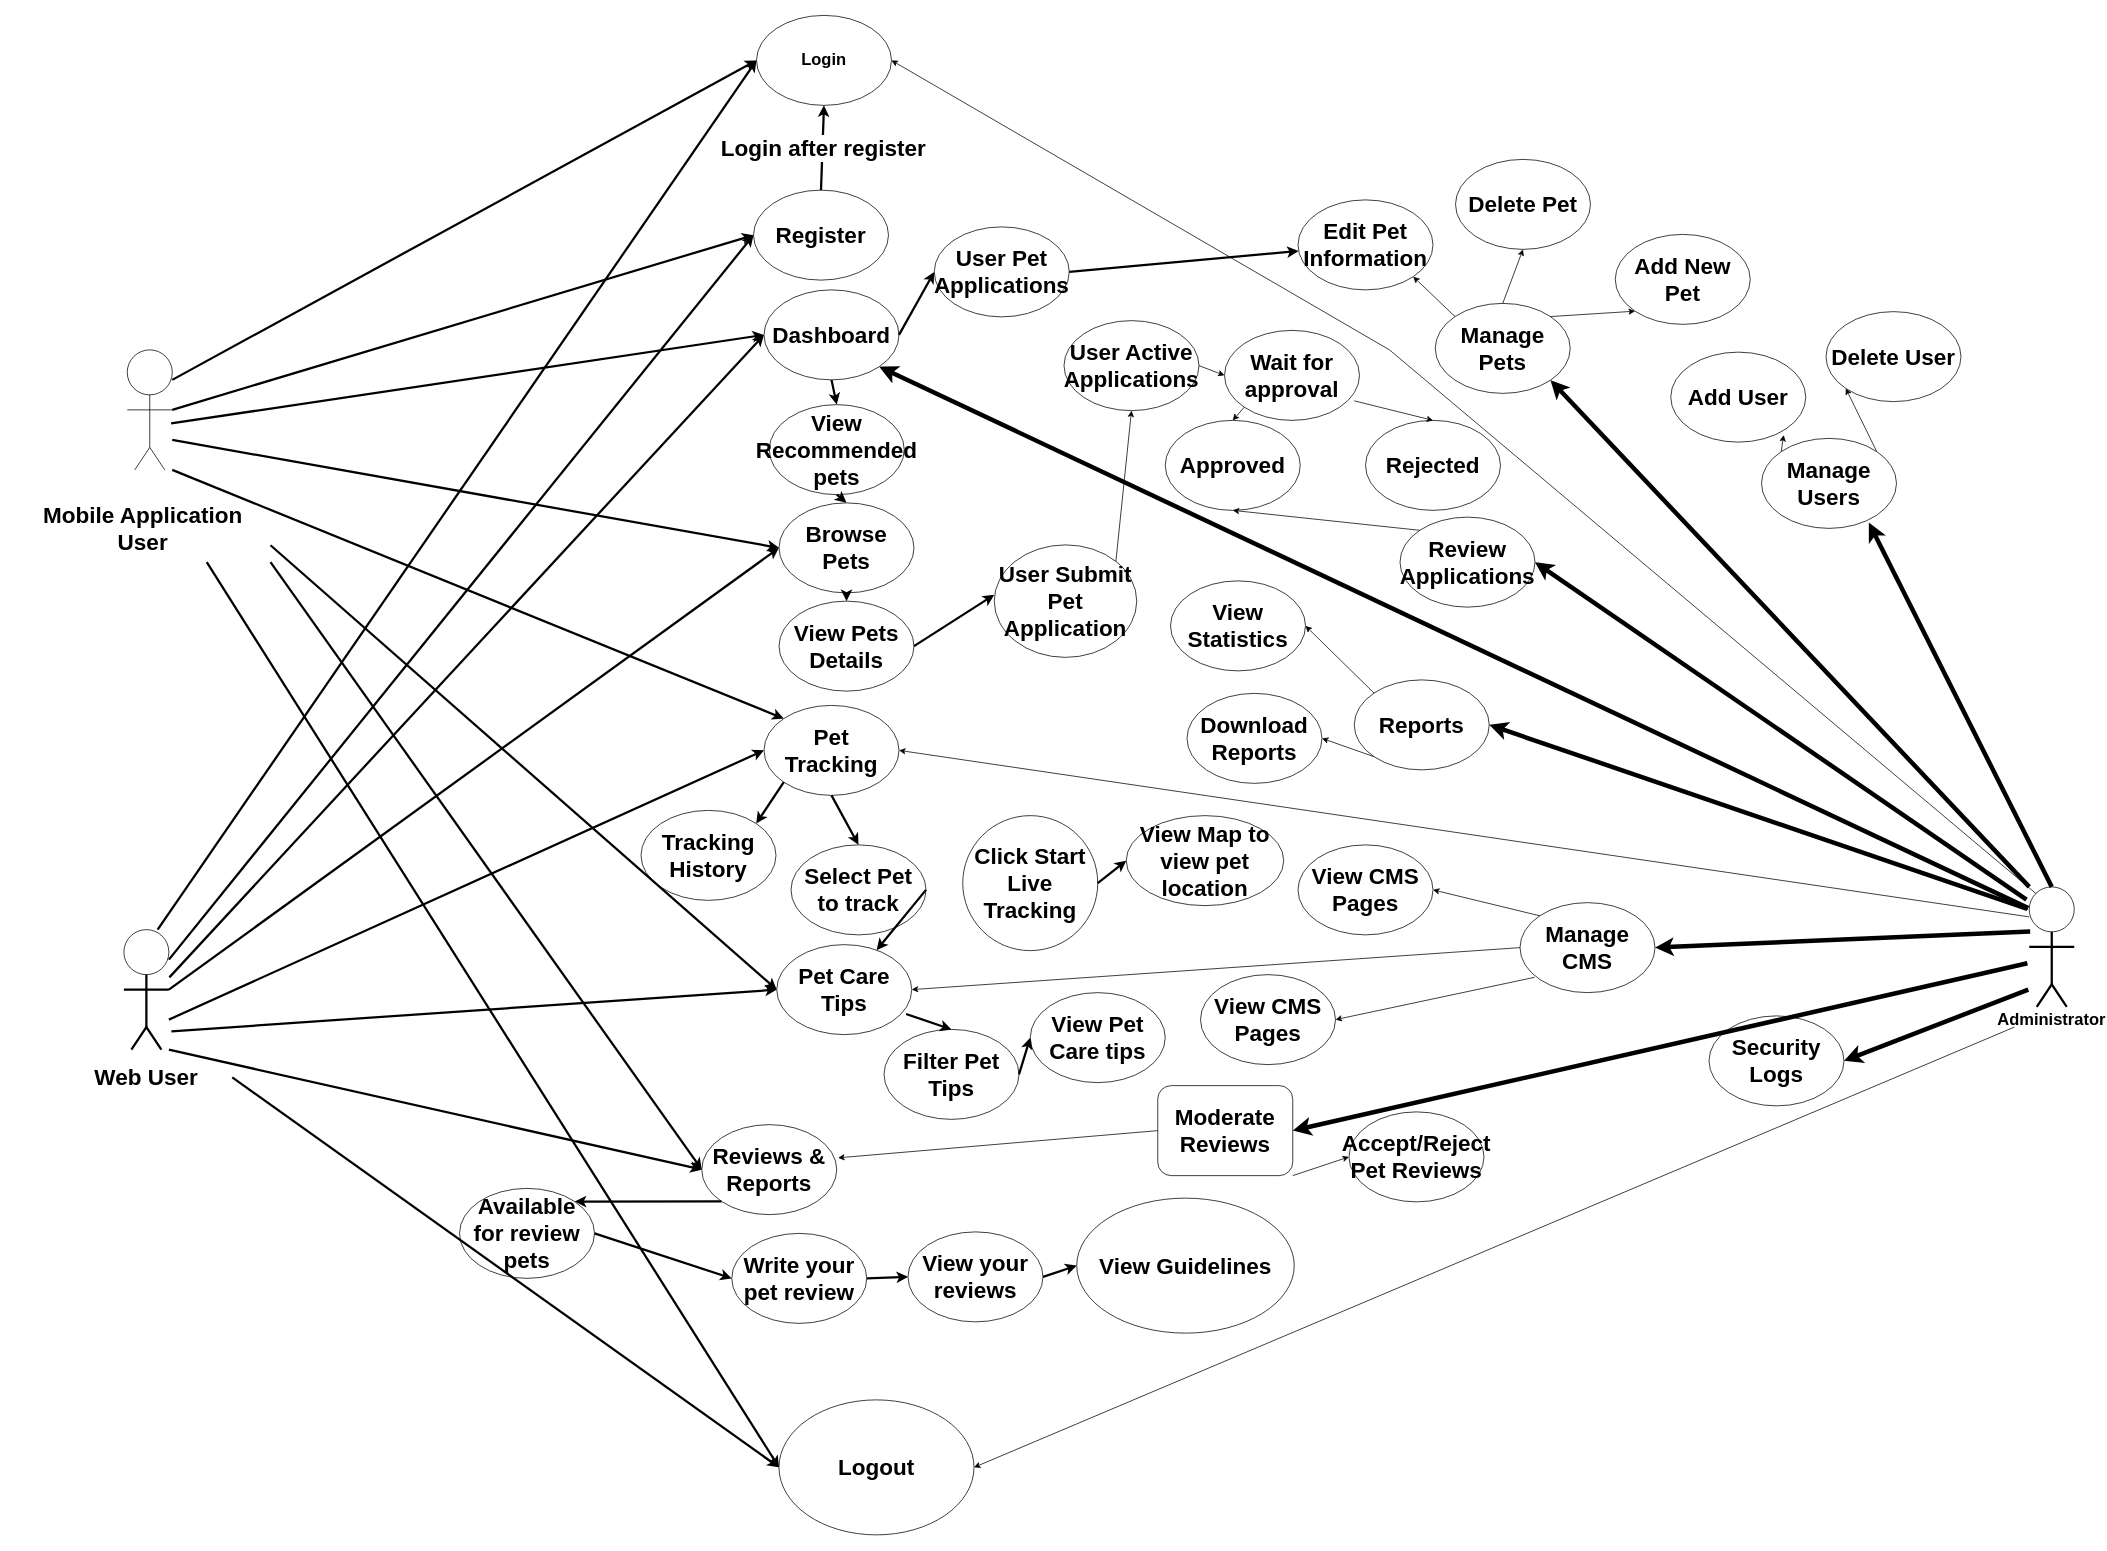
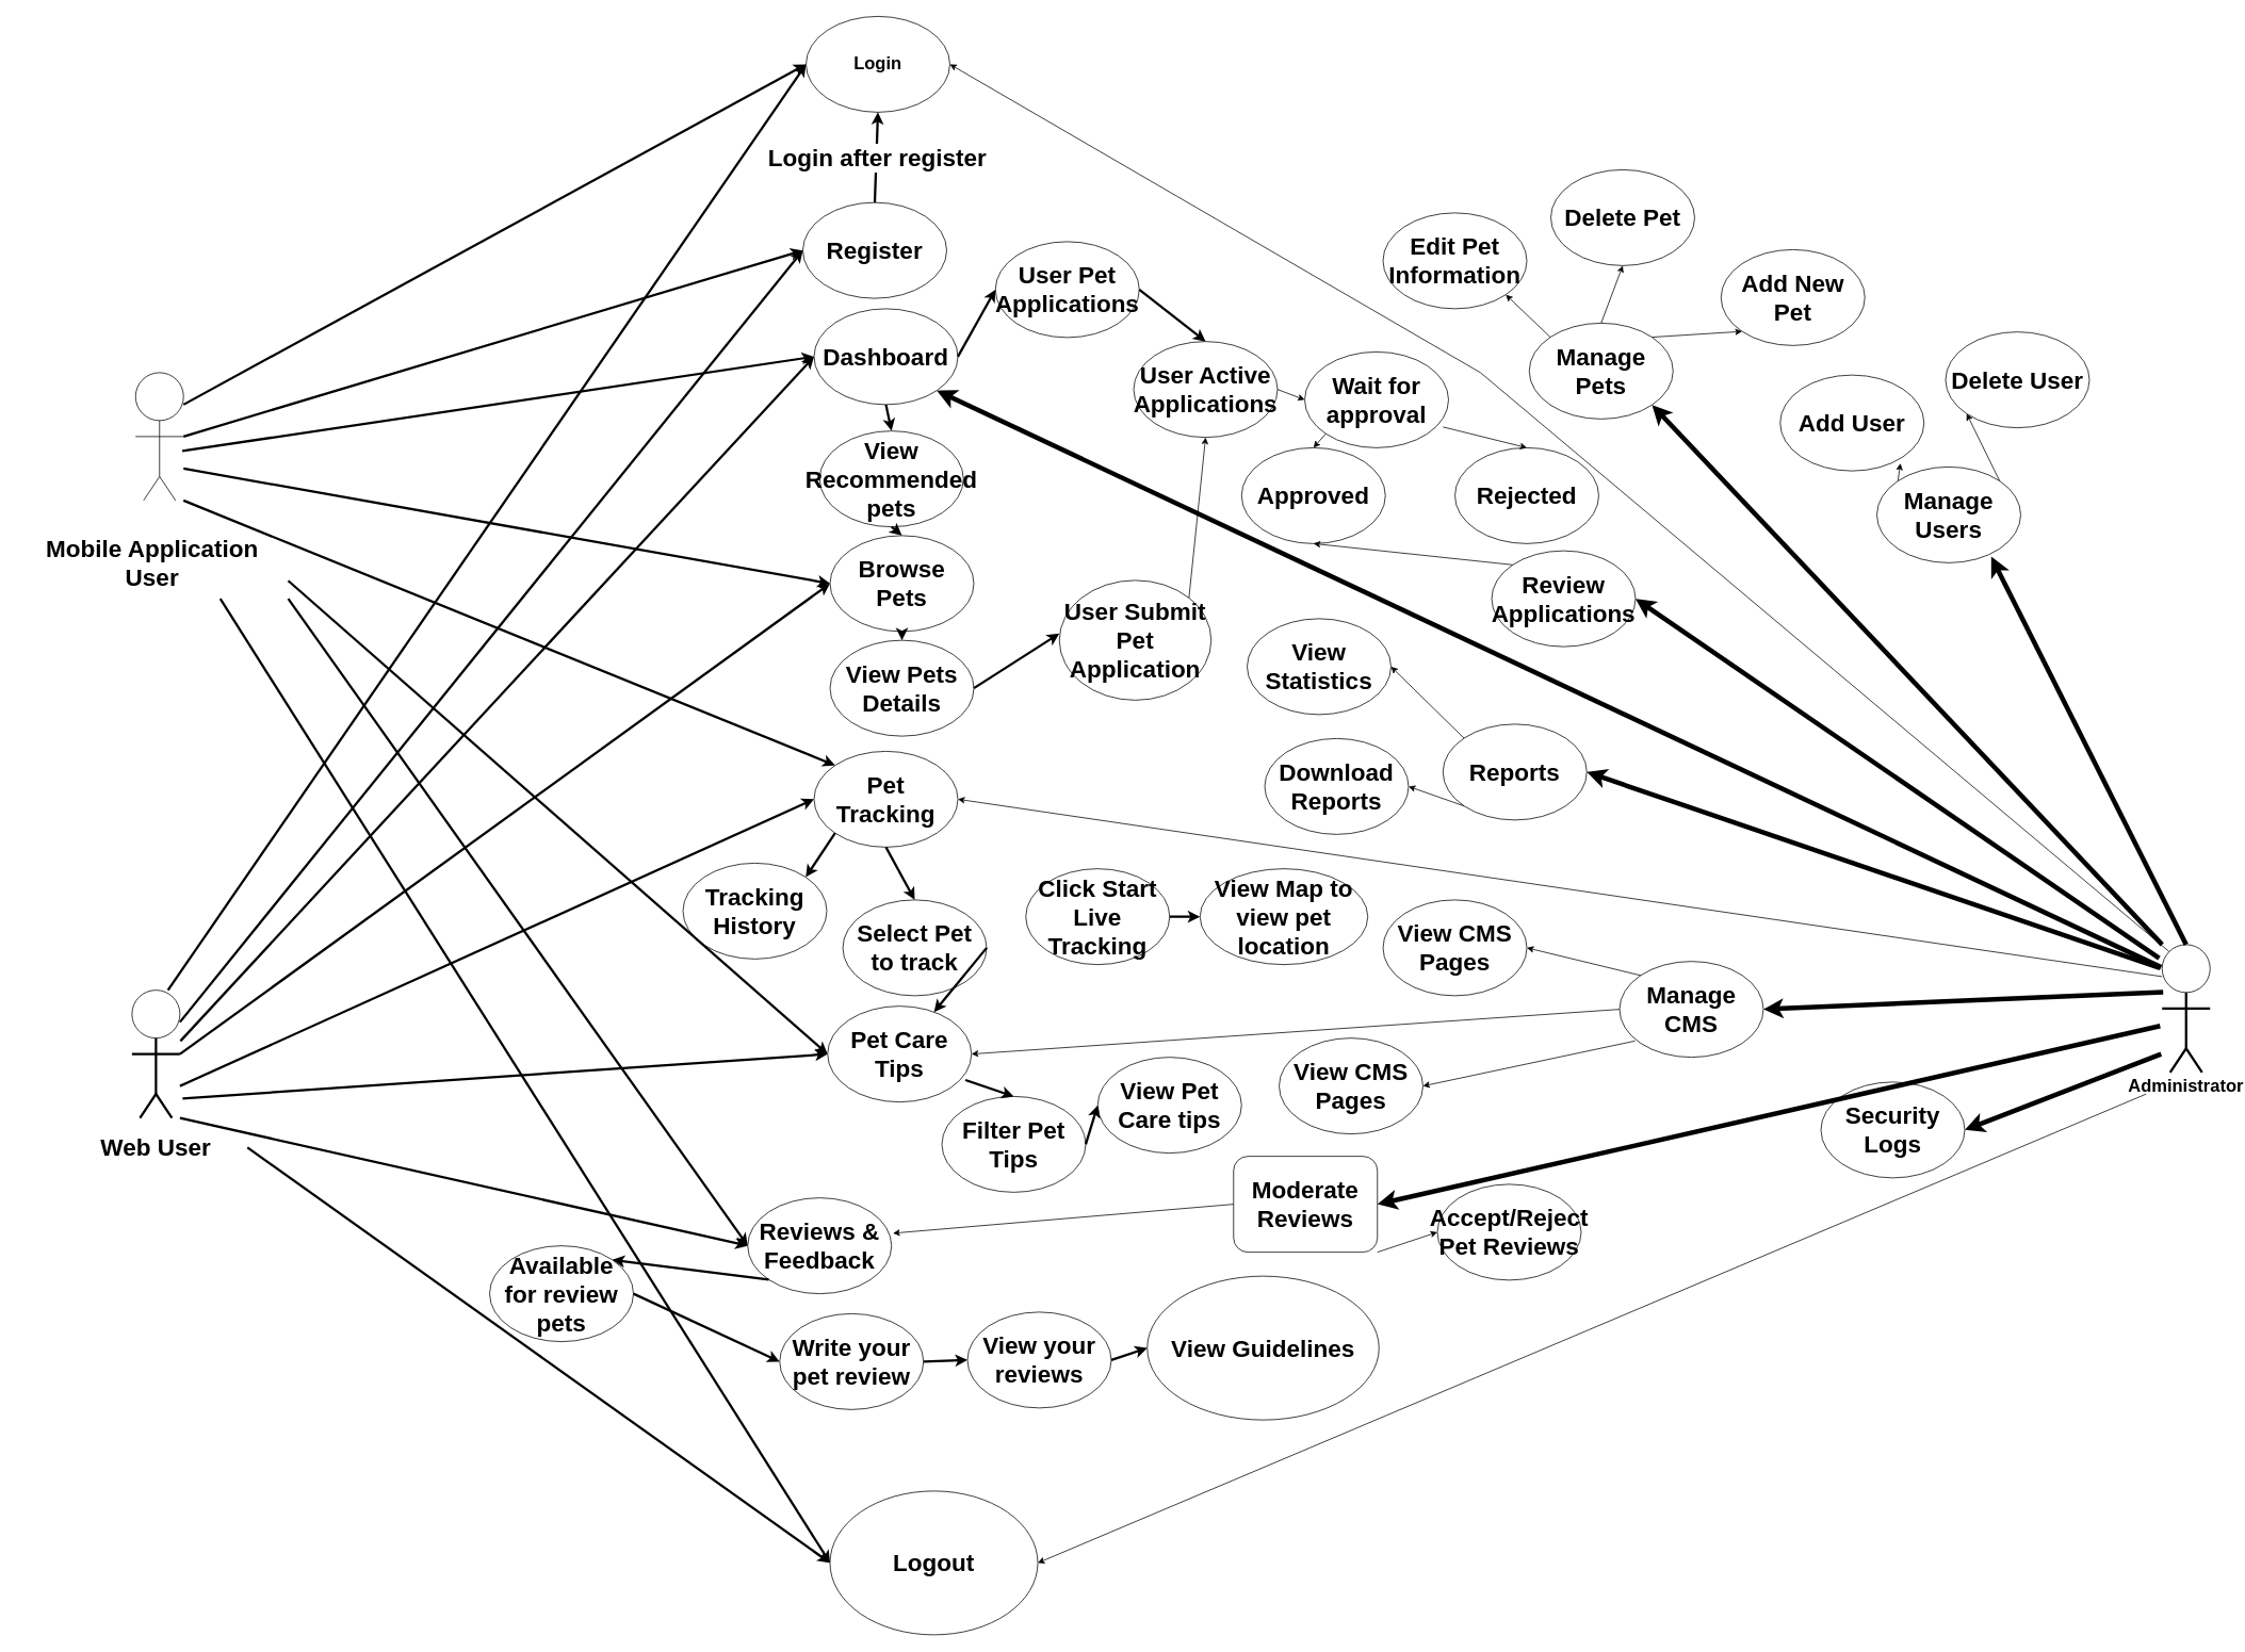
- <mxCell id="19" value="" style="endArrow=classic;html=1;rounded=0;exitX=1;exitY=0.5;exitDx=0;exitDy=0;strokeWidth=3;fontSize=30;fontStyle=1;" parent="1" source="16" target="116" edge="1"><mxGeometry width="50" height="50" relative="1" as="geometry"><mxPoint x="1305" y="649" as="sourcePoint" /><mxPoint x="1525" y="579" as="targetPoint" /></mxGeometry></mxCell>
+ <mxCell id="19" value="" style="endArrow=classic;html=1;rounded=0;exitX=1;exitY=0.5;exitDx=0;exitDy=0;entryX=0.5;entryY=0;entryDx=0;entryDy=0;strokeWidth=3;fontSize=30;fontStyle=1" parent="1" source="16" target="18" edge="1"><mxGeometry width="50" height="50" relative="1" as="geometry"><mxPoint x="1305" y="649" as="sourcePoint" /><mxPoint x="1525" y="579" as="targetPoint" /></mxGeometry></mxCell>
- <mxCell id="33" value="&lt;span&gt;&lt;font&gt;Click Start Live Tracking&lt;/font&gt;&lt;/span&gt;" style="ellipse;whiteSpace=wrap;html=1;fontStyle=1;fontSize=30;" parent="1" vertex="1"><mxGeometry x="1283" y="1087" width="180" height="180" as="geometry" /></mxCell>
+ <mxCell id="33" value="&lt;span&gt;&lt;font&gt;Click Start Live Tracking&lt;/font&gt;&lt;/span&gt;" style="ellipse;whiteSpace=wrap;html=1;fontStyle=1;fontSize=30;" parent="1" vertex="1"><mxGeometry x="1283" y="1087" width="180" height="120" as="geometry" /></mxCell>
- <mxCell id="45" value="&lt;span&gt;&lt;font&gt;Reviews &amp;amp; Reports&lt;/font&gt;&lt;/span&gt;" style="ellipse;whiteSpace=wrap;html=1;fontStyle=1;fontSize=30;" parent="1" vertex="1"><mxGeometry x="935" y="1499" width="180" height="120" as="geometry" /></mxCell>
+ <mxCell id="45" value="&lt;span&gt;&lt;font&gt;Reviews &amp;amp; Feedback&lt;/font&gt;&lt;/span&gt;" style="ellipse;whiteSpace=wrap;html=1;fontStyle=1;fontSize=30;" parent="1" vertex="1"><mxGeometry x="935" y="1499" width="180" height="120" as="geometry" /></mxCell>
- <mxCell id="46" value="&lt;span&gt;&lt;font&gt;Available for review pets&lt;/font&gt;&lt;/span&gt;" style="ellipse;whiteSpace=wrap;html=1;fontStyle=1;fontSize=30;" parent="1" vertex="1"><mxGeometry x="612" y="1584" width="180" height="120" as="geometry" /></mxCell>
+ <mxCell id="46" value="&lt;span&gt;&lt;font&gt;Available for review pets&lt;/font&gt;&lt;/span&gt;" style="ellipse;whiteSpace=wrap;html=1;fontStyle=1;fontSize=30;" parent="1" vertex="1"><mxGeometry x="612" y="1559" width="180" height="120" as="geometry" /></mxCell>
